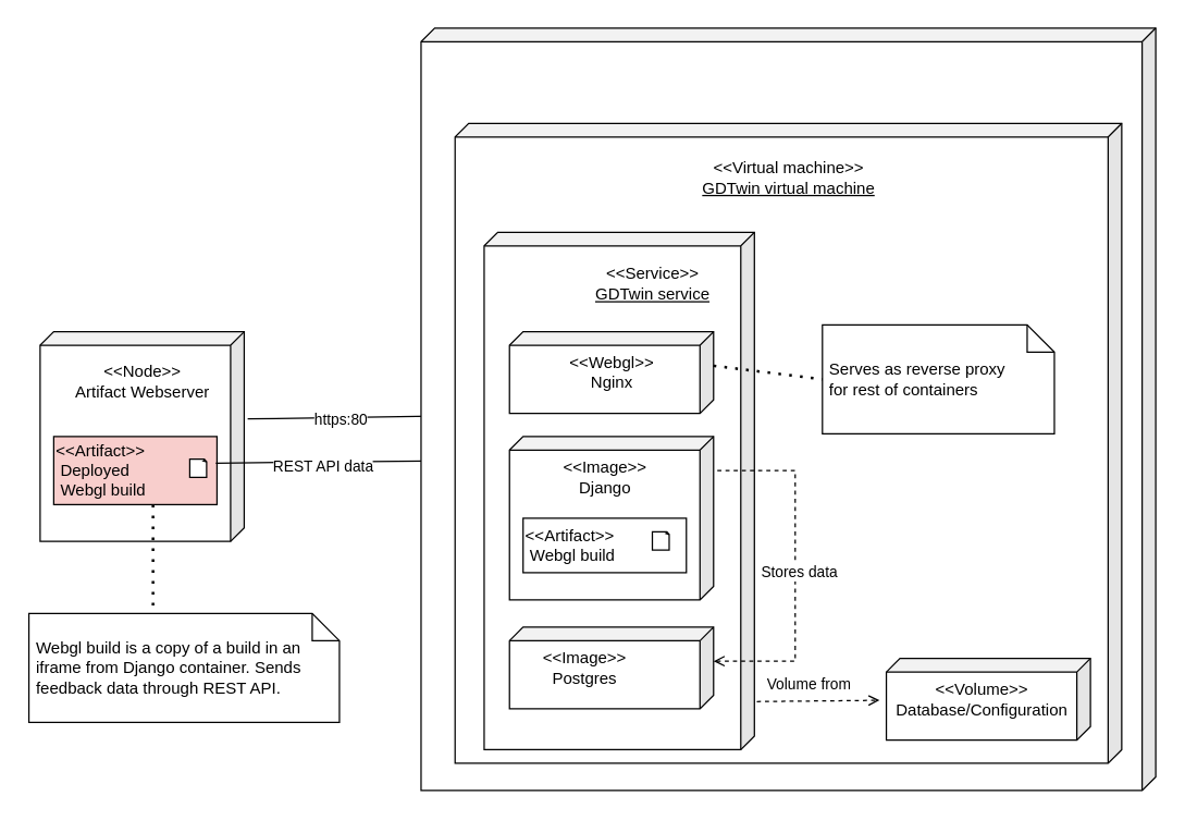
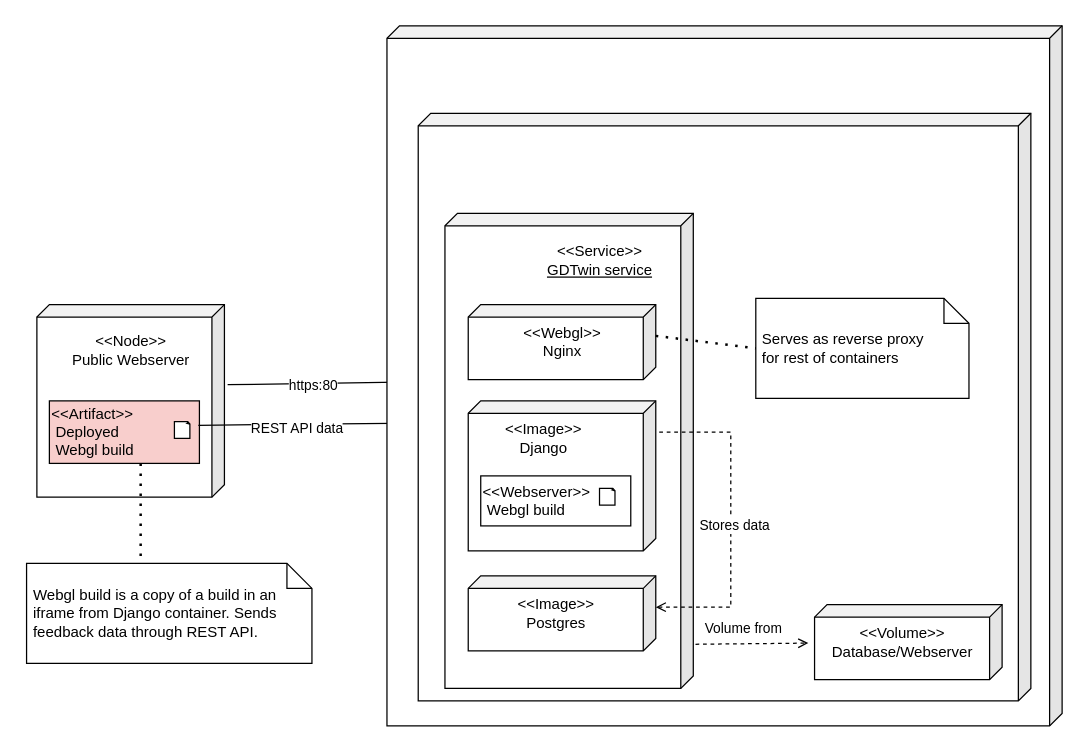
- <mxCell id="16" value="&amp;lt;&amp;lt;Virtual machine&amp;gt;&amp;gt;&lt;div&gt;&lt;u&gt;GDTwin virtual machine&lt;/u&gt;&lt;/div&gt;" style="text;html=1;align=center;verticalAlign=middle;resizable=0;points=[];autosize=1;strokeColor=none;fillColor=none;" vertex="1" parent="1"><mxGeometry x="503.997" y="109.997" width="150" height="40" as="geometry" /></mxCell>
- <mxCell id="4" value="&amp;lt;&amp;lt;Node&amp;gt;&amp;gt;&lt;br&gt;Artifact&lt;span style=&quot;background-color: initial;&quot;&gt;&amp;nbsp;Webserver&lt;/span&gt;" style="text;html=1;align=center;verticalAlign=middle;resizable=0;points=[];autosize=1;strokeColor=none;fillColor=none;" parent="2" vertex="1"><mxGeometry x="15" y="16.778" width="120" height="40" as="geometry" /></mxCell>
+ <mxCell id="4" value="&amp;lt;&amp;lt;Node&amp;gt;&amp;gt;&lt;br&gt;Public&lt;span style=&quot;background-color: initial;&quot;&gt;&amp;nbsp;Webserver&lt;/span&gt;" style="text;html=1;align=center;verticalAlign=middle;resizable=0;points=[];autosize=1;strokeColor=none;fillColor=none;" parent="2" vertex="1"><mxGeometry x="15" y="16.778" width="120" height="40" as="geometry" /></mxCell>
- <mxCell id="24" value="&amp;lt;&amp;lt;Image&amp;gt;&amp;gt;&lt;div&gt;Django&lt;/div&gt;" style="text;html=1;align=center;verticalAlign=middle;resizable=0;points=[];autosize=1;strokeColor=none;fillColor=none;" vertex="1" parent="1"><mxGeometry x="404" y="330" width="80" height="40" as="geometry" /></mxCell>
+ <mxCell id="24" value="&amp;lt;&amp;lt;Image&amp;gt;&amp;gt;&lt;div&gt;Django&lt;/div&gt;" style="text;html=1;align=center;verticalAlign=middle;resizable=0;points=[];autosize=1;strokeColor=none;fillColor=none;" vertex="1" parent="1"><mxGeometry x="394" y="330" width="80" height="40" as="geometry" /></mxCell>
- <mxCell id="35" value="&lt;div&gt;&amp;lt;&amp;lt;Artifact&amp;gt;&amp;gt;&lt;/div&gt;&amp;nbsp;Webgl build" style="rounded=0;whiteSpace=wrap;html=1;align=left;container=1;" vertex="1" parent="1"><mxGeometry x="384" y="380" width="120" height="40" as="geometry"><mxRectangle width="110" height="40" as="alternateBounds" /></mxGeometry></mxCell>
+ <mxCell id="35" value="&lt;div&gt;&amp;lt;&amp;lt;Webserver&amp;gt;&amp;gt;&lt;/div&gt;&amp;nbsp;Webgl build" style="rounded=0;whiteSpace=wrap;html=1;align=left;container=1;" vertex="1" parent="1"><mxGeometry x="384" y="380" width="120" height="40" as="geometry"><mxRectangle width="110" height="40" as="alternateBounds" /></mxGeometry></mxCell>
- <mxCell id="26" value="&amp;lt;&amp;lt;Image&amp;gt;&amp;gt;&lt;div&gt;Postgres&lt;/div&gt;" style="text;html=1;align=center;verticalAlign=middle;resizable=0;points=[];autosize=1;strokeColor=none;fillColor=none;" vertex="1" parent="1"><mxGeometry x="389" y="470" width="80" height="40" as="geometry" /></mxCell>
+ <mxCell id="26" value="&amp;lt;&amp;lt;Image&amp;gt;&amp;gt;&lt;div&gt;Postgres&lt;/div&gt;" style="text;html=1;align=center;verticalAlign=middle;resizable=0;points=[];autosize=1;strokeColor=none;fillColor=none;" vertex="1" parent="1"><mxGeometry x="404" y="470" width="80" height="40" as="geometry" /></mxCell>
- <mxCell id="28" value="&amp;lt;&amp;lt;Volume&amp;gt;&amp;gt;&lt;div&gt;Database/Configuration&lt;/div&gt;" style="text;html=1;align=center;verticalAlign=middle;resizable=0;points=[];autosize=1;strokeColor=none;fillColor=none;" vertex="1" parent="1"><mxGeometry x="646" y="493" width="150" height="40" as="geometry" /></mxCell>
+ <mxCell id="28" value="&amp;lt;&amp;lt;Volume&amp;gt;&amp;gt;&lt;div&gt;Database/Webserver&lt;/div&gt;" style="text;html=1;align=center;verticalAlign=middle;resizable=0;points=[];autosize=1;strokeColor=none;fillColor=none;" vertex="1" parent="1"><mxGeometry x="646" y="493" width="150" height="40" as="geometry" /></mxCell>
